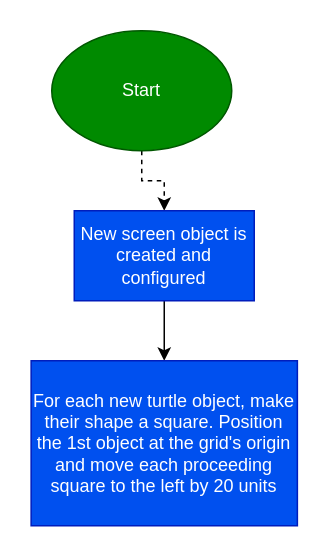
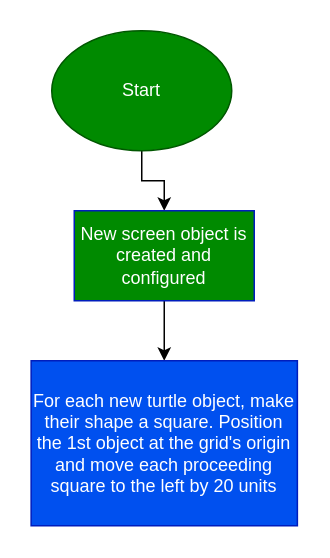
- <mxCell id="2" style="edgeStyle=orthogonalEdgeStyle;rounded=0;orthogonalLoop=1;jettySize=auto;html=1;exitX=0.5;exitY=1;exitDx=0;exitDy=0;dashed=1;" edge="1" parent="1" source="3" target="5"><mxGeometry relative="1" as="geometry" /></mxCell>
+ <mxCell id="2" style="edgeStyle=orthogonalEdgeStyle;rounded=0;orthogonalLoop=1;jettySize=auto;html=1;exitX=0.5;exitY=1;exitDx=0;exitDy=0;" edge="1" parent="1" source="3" target="5"><mxGeometry relative="1" as="geometry" /></mxCell>
- <mxCell id="5" value="New screen object is created and configured" style="rounded=0;whiteSpace=wrap;html=1;fillColor=#0050ef;fontColor=#ffffff;strokeColor=#001DBC;" vertex="1" parent="1"><mxGeometry x="49" y="140" width="120" height="60" as="geometry" /></mxCell>
+ <mxCell id="5" value="New screen object is created and configured" style="rounded=0;whiteSpace=wrap;html=1;fillColor=#008a00;fontColor=#ffffff;strokeColor=#001DBC;" vertex="1" parent="1"><mxGeometry x="49" y="140" width="120" height="60" as="geometry" /></mxCell>
